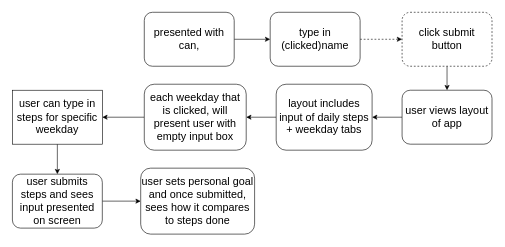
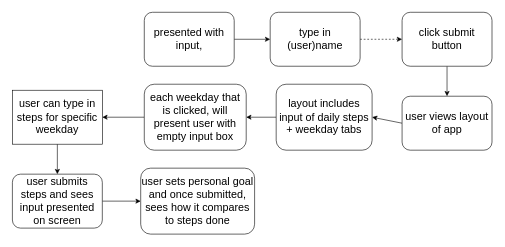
- <mxCell id="3" value="&lt;h2&gt;&lt;span style=&quot;font-weight: normal;&quot;&gt;presented with can,&lt;/span&gt;&lt;/h2&gt;" style="rounded=1;whiteSpace=wrap;html=1;" vertex="1" parent="1"><mxGeometry x="240" y="20" width="150" height="90" as="geometry" /></mxCell>
+ <mxCell id="3" value="&lt;h2&gt;&lt;span style=&quot;font-weight: normal;&quot;&gt;presented with input,&lt;/span&gt;&lt;/h2&gt;" style="rounded=1;whiteSpace=wrap;html=1;" vertex="1" parent="1"><mxGeometry x="240" y="20" width="150" height="90" as="geometry" /></mxCell>
- <mxCell id="5" value="&lt;h2&gt;&lt;span style=&quot;font-weight: normal;&quot;&gt;type in (clicked)name&lt;/span&gt;&lt;/h2&gt;" style="rounded=1;whiteSpace=wrap;html=1;" vertex="1" parent="1"><mxGeometry x="450" y="20" width="150" height="90" as="geometry" /></mxCell>
+ <mxCell id="5" value="&lt;h2&gt;&lt;span style=&quot;font-weight: normal;&quot;&gt;type in (user)name&lt;/span&gt;&lt;/h2&gt;" style="rounded=1;whiteSpace=wrap;html=1;" vertex="1" parent="1"><mxGeometry x="450" y="20" width="150" height="90" as="geometry" /></mxCell>
- <mxCell id="7" value="&lt;h2&gt;&lt;span style=&quot;font-weight: normal;&quot;&gt;click submit button&lt;/span&gt;&lt;/h2&gt;" style="rounded=1;whiteSpace=wrap;html=1;dashed=1;" vertex="1" parent="1"><mxGeometry x="670" y="20" width="150" height="90" as="geometry" /></mxCell>
+ <mxCell id="7" value="&lt;h2&gt;&lt;span style=&quot;font-weight: normal;&quot;&gt;click submit button&lt;/span&gt;&lt;/h2&gt;" style="rounded=1;whiteSpace=wrap;html=1;" vertex="1" parent="1"><mxGeometry x="670" y="20" width="150" height="90" as="geometry" /></mxCell>
- <mxCell id="9" value="&lt;h2&gt;&lt;span style=&quot;font-weight: normal;&quot;&gt;user views layout of app&lt;/span&gt;&lt;/h2&gt;" style="rounded=1;whiteSpace=wrap;html=1;" vertex="1" parent="1"><mxGeometry x="670" y="150" width="150" height="90" as="geometry" /></mxCell>
+ <mxCell id="9" value="&lt;h2&gt;&lt;span style=&quot;font-weight: normal;&quot;&gt;user views layout of app&lt;/span&gt;&lt;/h2&gt;" style="rounded=1;whiteSpace=wrap;html=1;" vertex="1" parent="1"><mxGeometry x="670" y="160" width="150" height="90" as="geometry" /></mxCell>
